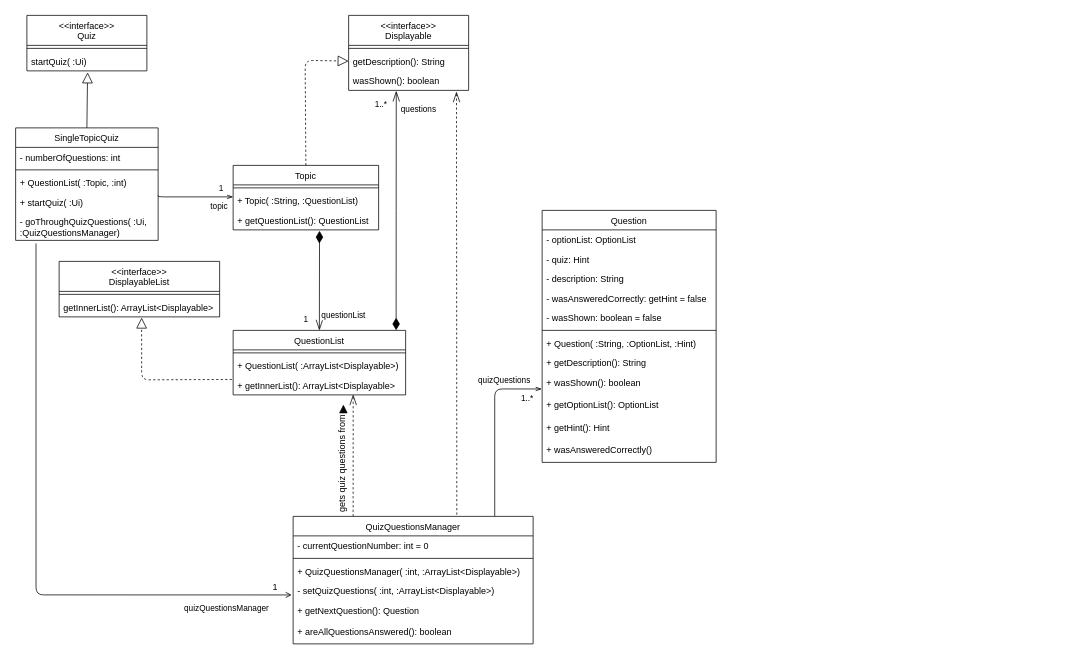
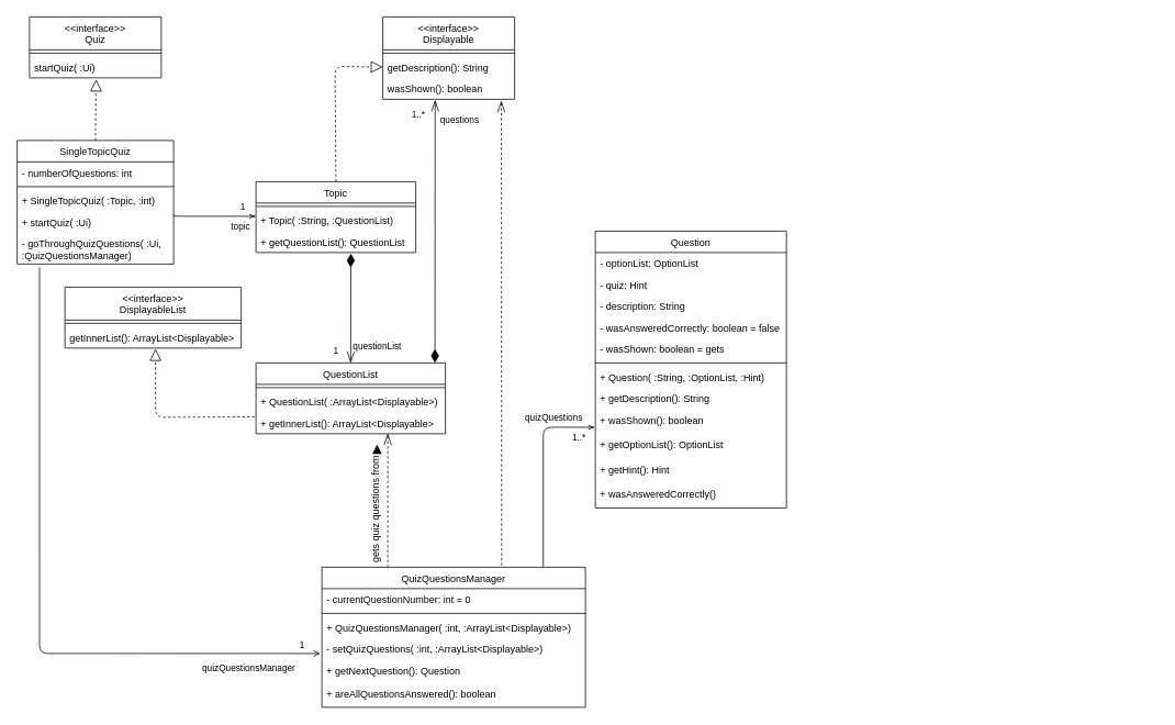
- <mxCell id="2" value="" style="endArrow=block;dashed=0;endFill=0;endSize=12;html=1;exitX=0.5;exitY=0;exitDx=0;exitDy=0;entryX=0.506;entryY=1.077;entryDx=0;entryDy=0;entryPerimeter=0;" edge="1" parent="1" source="20" target="28"><mxGeometry width="160" relative="1" as="geometry"><mxPoint x="-90" y="140" as="sourcePoint" /><mxPoint x="115" y="100" as="targetPoint" /></mxGeometry></mxCell>
+ <mxCell id="2" value="" style="endArrow=block;dashed=1;endFill=0;endSize=12;html=1;exitX=0.5;exitY=0;exitDx=0;exitDy=0;entryX=0.506;entryY=1.077;entryDx=0;entryDy=0;entryPerimeter=0;" edge="1" parent="1" source="20" target="28"><mxGeometry width="160" relative="1" as="geometry"><mxPoint x="-90" y="140" as="sourcePoint" /><mxPoint x="115" y="100" as="targetPoint" /></mxGeometry></mxCell>
- <mxCell id="23" value="+ QuestionList( :Topic, :int)" style="text;strokeColor=none;fillColor=none;align=left;verticalAlign=top;spacingLeft=4;spacingRight=4;overflow=hidden;rotatable=0;points=[[0,0.5],[1,0.5]];portConstraint=eastwest;" vertex="1" parent="20"><mxGeometry y="60" width="190" height="26" as="geometry" /></mxCell>
+ <mxCell id="23" value="+ SingleTopicQuiz( :Topic, :int)" style="text;strokeColor=none;fillColor=none;align=left;verticalAlign=top;spacingLeft=4;spacingRight=4;overflow=hidden;rotatable=0;points=[[0,0.5],[1,0.5]];portConstraint=eastwest;" vertex="1" parent="20"><mxGeometry y="60" width="190" height="26" as="geometry" /></mxCell>
- <mxCell id="57" value="- wasAnsweredCorrectly: getHint = false" style="text;strokeColor=none;fillColor=none;align=left;verticalAlign=top;spacingLeft=4;spacingRight=4;overflow=hidden;rotatable=0;points=[[0,0.5],[1,0.5]];portConstraint=eastwest;" vertex="1" parent="53"><mxGeometry y="104" width="232" height="26" as="geometry" /></mxCell>
+ <mxCell id="57" value="- wasAnsweredCorrectly: boolean = false" style="text;strokeColor=none;fillColor=none;align=left;verticalAlign=top;spacingLeft=4;spacingRight=4;overflow=hidden;rotatable=0;points=[[0,0.5],[1,0.5]];portConstraint=eastwest;" vertex="1" parent="53"><mxGeometry y="104" width="232" height="26" as="geometry" /></mxCell>
- <mxCell id="58" value="- wasShown: boolean = false" style="text;strokeColor=none;fillColor=none;align=left;verticalAlign=top;spacingLeft=4;spacingRight=4;overflow=hidden;rotatable=0;points=[[0,0.5],[1,0.5]];portConstraint=eastwest;" vertex="1" parent="53"><mxGeometry y="130" width="232" height="26" as="geometry" /></mxCell>
+ <mxCell id="58" value="- wasShown: boolean = gets" style="text;strokeColor=none;fillColor=none;align=left;verticalAlign=top;spacingLeft=4;spacingRight=4;overflow=hidden;rotatable=0;points=[[0,0.5],[1,0.5]];portConstraint=eastwest;" vertex="1" parent="53"><mxGeometry y="130" width="232" height="26" as="geometry" /></mxCell>
